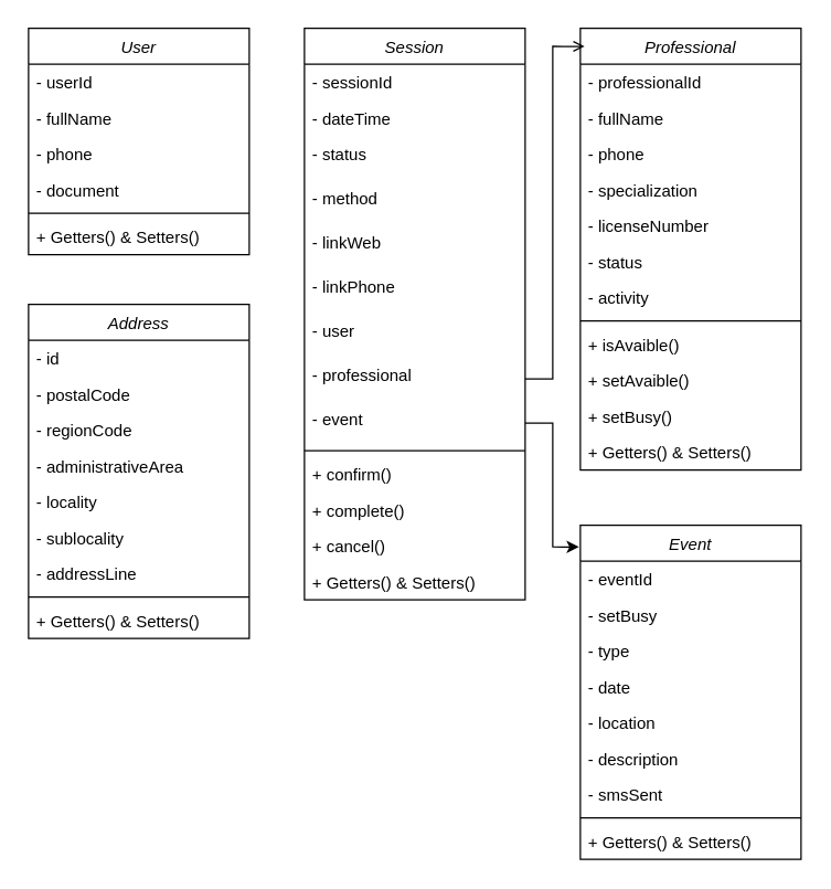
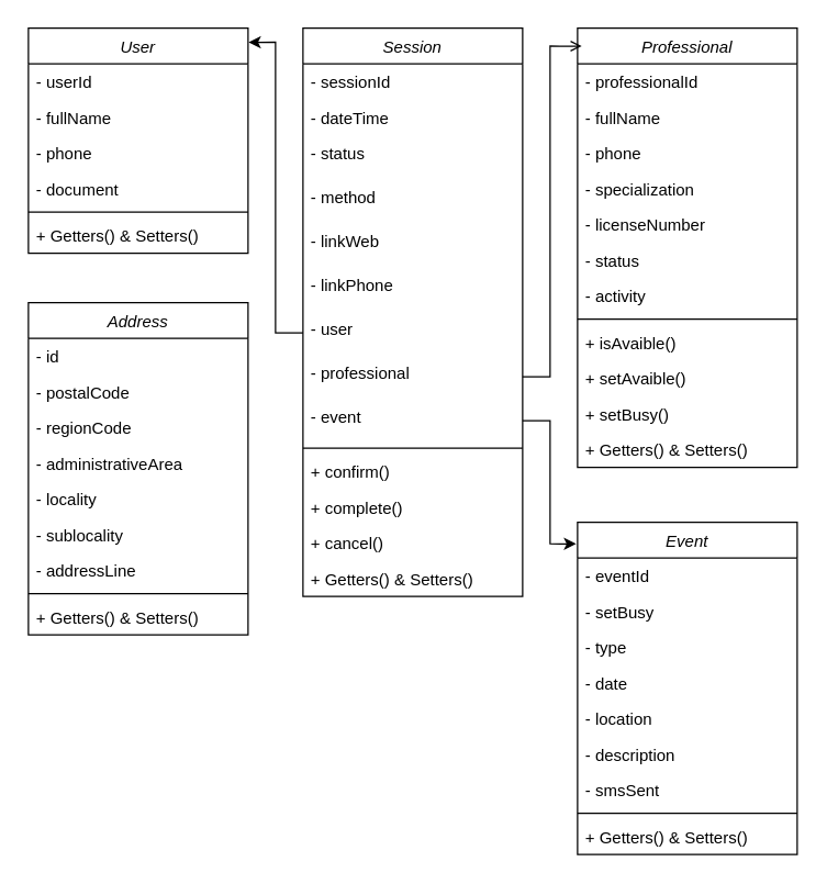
+ <mxCell id="57" style="edgeStyle=orthogonalEdgeStyle;rounded=0;orthogonalLoop=1;jettySize=auto;html=1;entryX=1.002;entryY=0.063;entryDx=0;entryDy=0;entryPerimeter=0;" edge="1" parent="1" source="16" target="2"><mxGeometry relative="1" as="geometry" /></mxCell>
